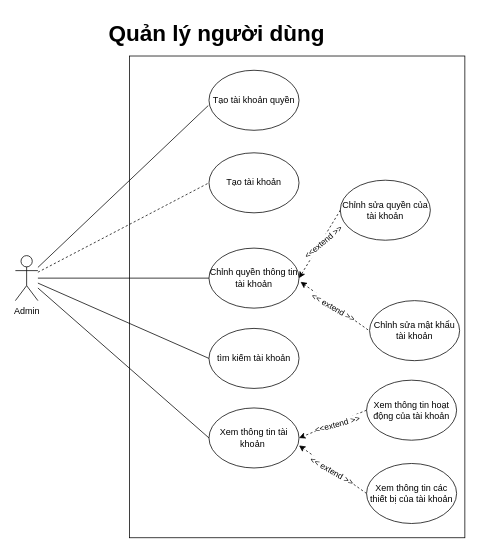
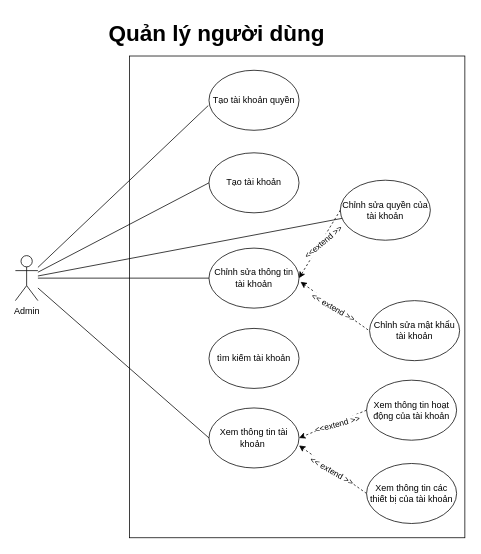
- <mxCell id="10" style="rounded=0;orthogonalLoop=1;jettySize=auto;html=1;entryX=0;entryY=0.5;entryDx=0;entryDy=0;endArrow=none;startFill=0;dashed=1;" edge="1" parent="1" source="2" target="5"><mxGeometry relative="1" as="geometry" /></mxCell>
+ <mxCell id="10" style="rounded=0;orthogonalLoop=1;jettySize=auto;html=1;entryX=0;entryY=0.5;entryDx=0;entryDy=0;endArrow=none;startFill=0;" edge="1" parent="1" source="2" target="5"><mxGeometry relative="1" as="geometry" /></mxCell>
- <mxCell id="7" value="Chỉnh quyền thông tin tài khoản" style="ellipse;whiteSpace=wrap;html=1;" vertex="1" parent="1"><mxGeometry x="278" y="330" width="120" height="80" as="geometry" /></mxCell>
+ <mxCell id="7" value="Chỉnh sửa thông tin tài khoản" style="ellipse;whiteSpace=wrap;html=1;" vertex="1" parent="1"><mxGeometry x="278" y="330" width="120" height="80" as="geometry" /></mxCell>
- <mxCell id="15" style="rounded=0;orthogonalLoop=1;jettySize=auto;html=1;entryX=0;entryY=0.5;entryDx=0;entryDy=0;endArrow=none;startFill=0;" edge="1" parent="1" source="2" target="14"><mxGeometry relative="1" as="geometry" /></mxCell>
+ <mxCell id="15" style="rounded=0;orthogonalLoop=1;jettySize=auto;html=1;endArrow=none;startFill=0;" edge="1" parent="1" source="2" target="6"><mxGeometry relative="1" as="geometry" /></mxCell>
